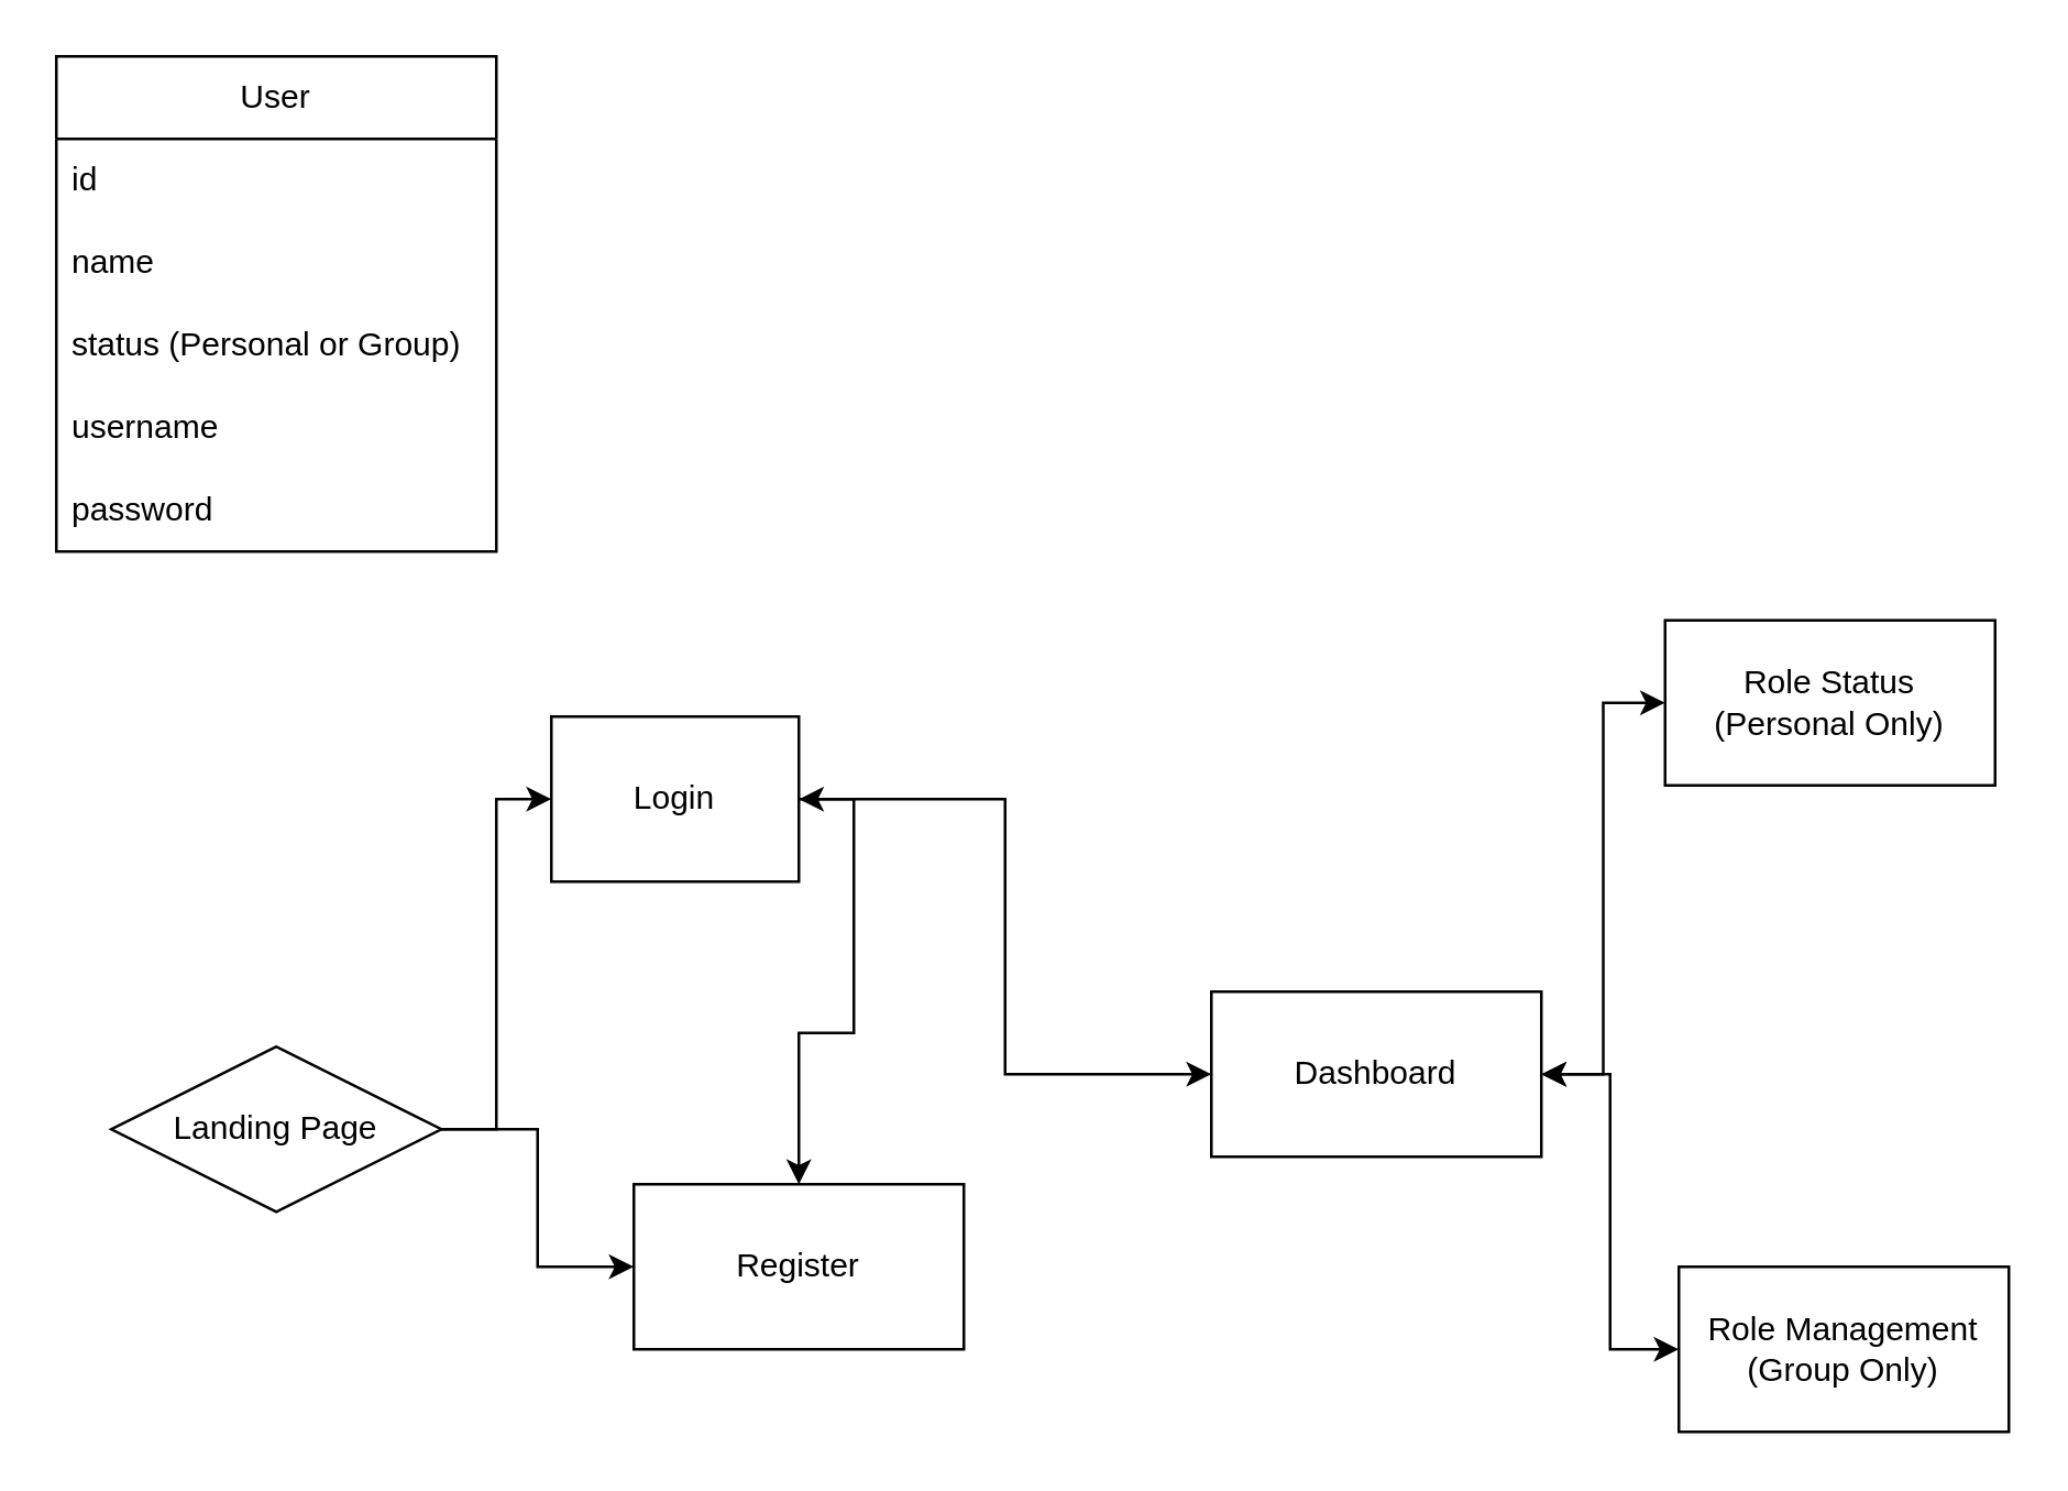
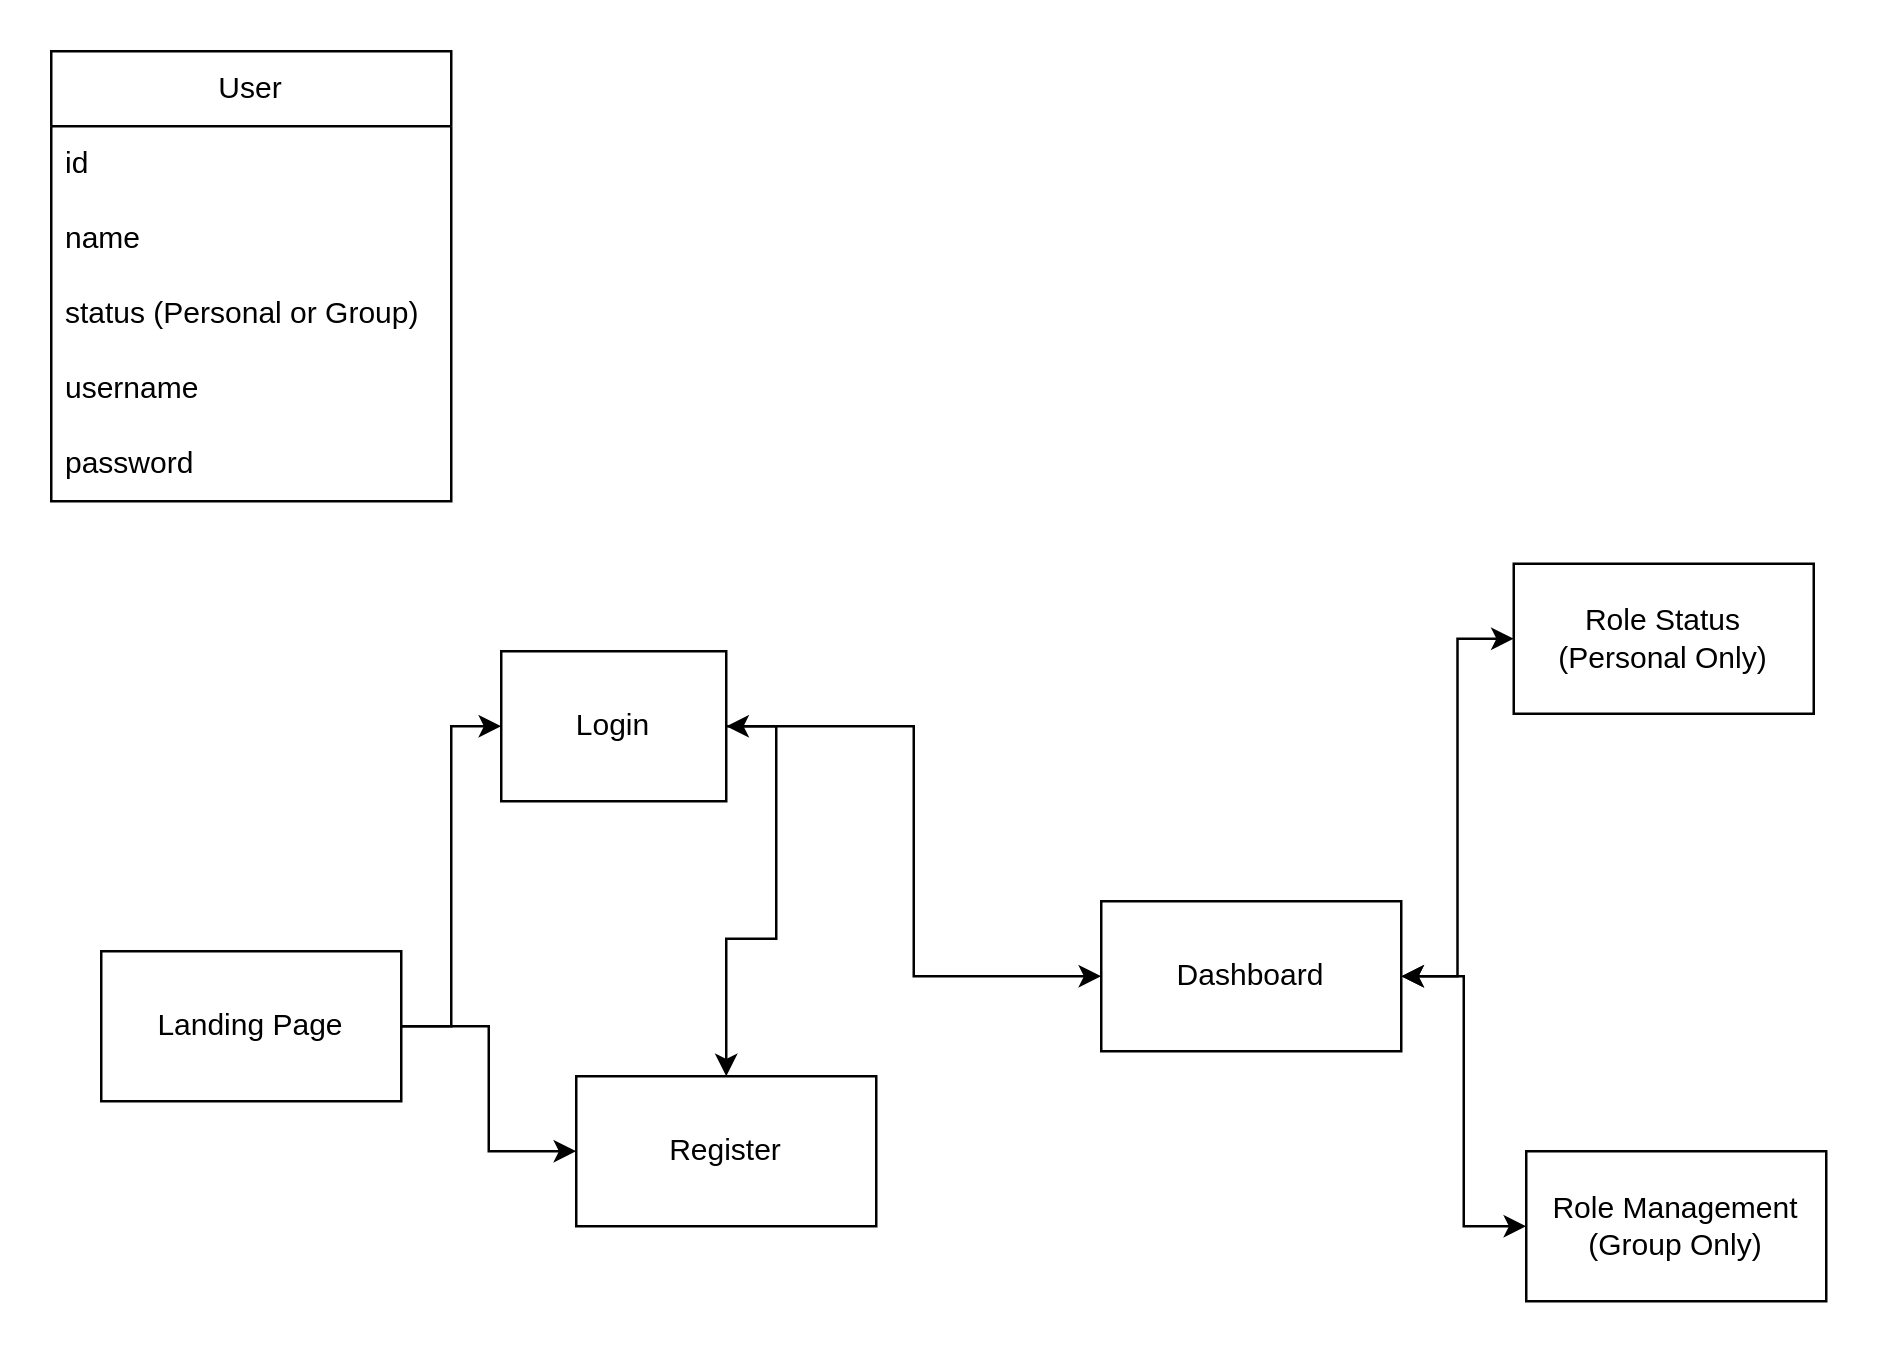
- <mxCell id="7" value="Landing Page" style="rhombus;whiteSpace=wrap;html=1;" vertex="1" parent="1"><mxGeometry x="40" y="380" width="120" height="60" as="geometry" /></mxCell>
+ <mxCell id="7" value="Landing Page" style="rounded=0;whiteSpace=wrap;html=1;" vertex="1" parent="1"><mxGeometry x="40" y="380" width="120" height="60" as="geometry" /></mxCell>
